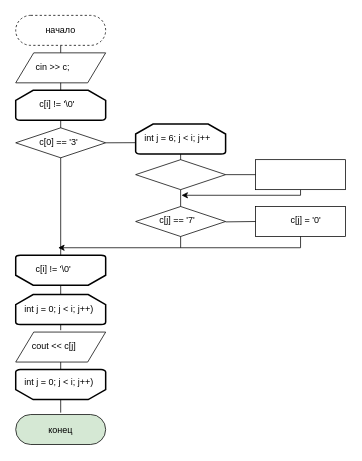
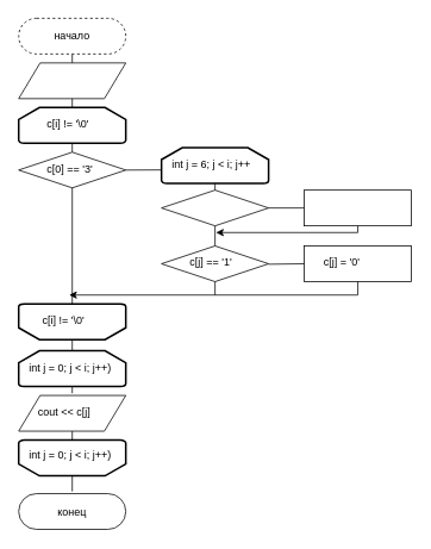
- <mxCell id="13" value="cin &gt;&gt; c;" style="text;html=1;" vertex="1" parent="1"><mxGeometry x="45" y="75" width="70" height="30" as="geometry" /></mxCell>
- <mxCell id="25" value="c[j] == '7'" style="text;html=1;" vertex="1" parent="1"><mxGeometry x="210" y="280" width="70" height="30" as="geometry" /></mxCell>
+ <mxCell id="25" value="c[j] == '1'" style="text;html=1;" vertex="1" parent="1"><mxGeometry x="210" y="280" width="70" height="30" as="geometry" /></mxCell>
- <mxCell id="27" value="c[j] = '0'" style="text;html=1;" vertex="1" parent="1"><mxGeometry x="385" y="280" width="70" height="30" as="geometry" /></mxCell>
+ <mxCell id="27" value="c[j] = '0'" style="text;html=1;" vertex="1" parent="1"><mxGeometry x="360" y="280" width="70" height="30" as="geometry" /></mxCell>
- <mxCell id="11" value="конец" style="rounded=1;whiteSpace=wrap;html=1;arcSize=50;fillColor=#d5e8d4;" vertex="1" parent="1"><mxGeometry x="20" y="552.5" width="120" height="40" as="geometry" /></mxCell>
+ <mxCell id="11" value="конец" style="rounded=1;whiteSpace=wrap;html=1;arcSize=50;" vertex="1" parent="1"><mxGeometry x="20" y="552.5" width="120" height="40" as="geometry" /></mxCell>
